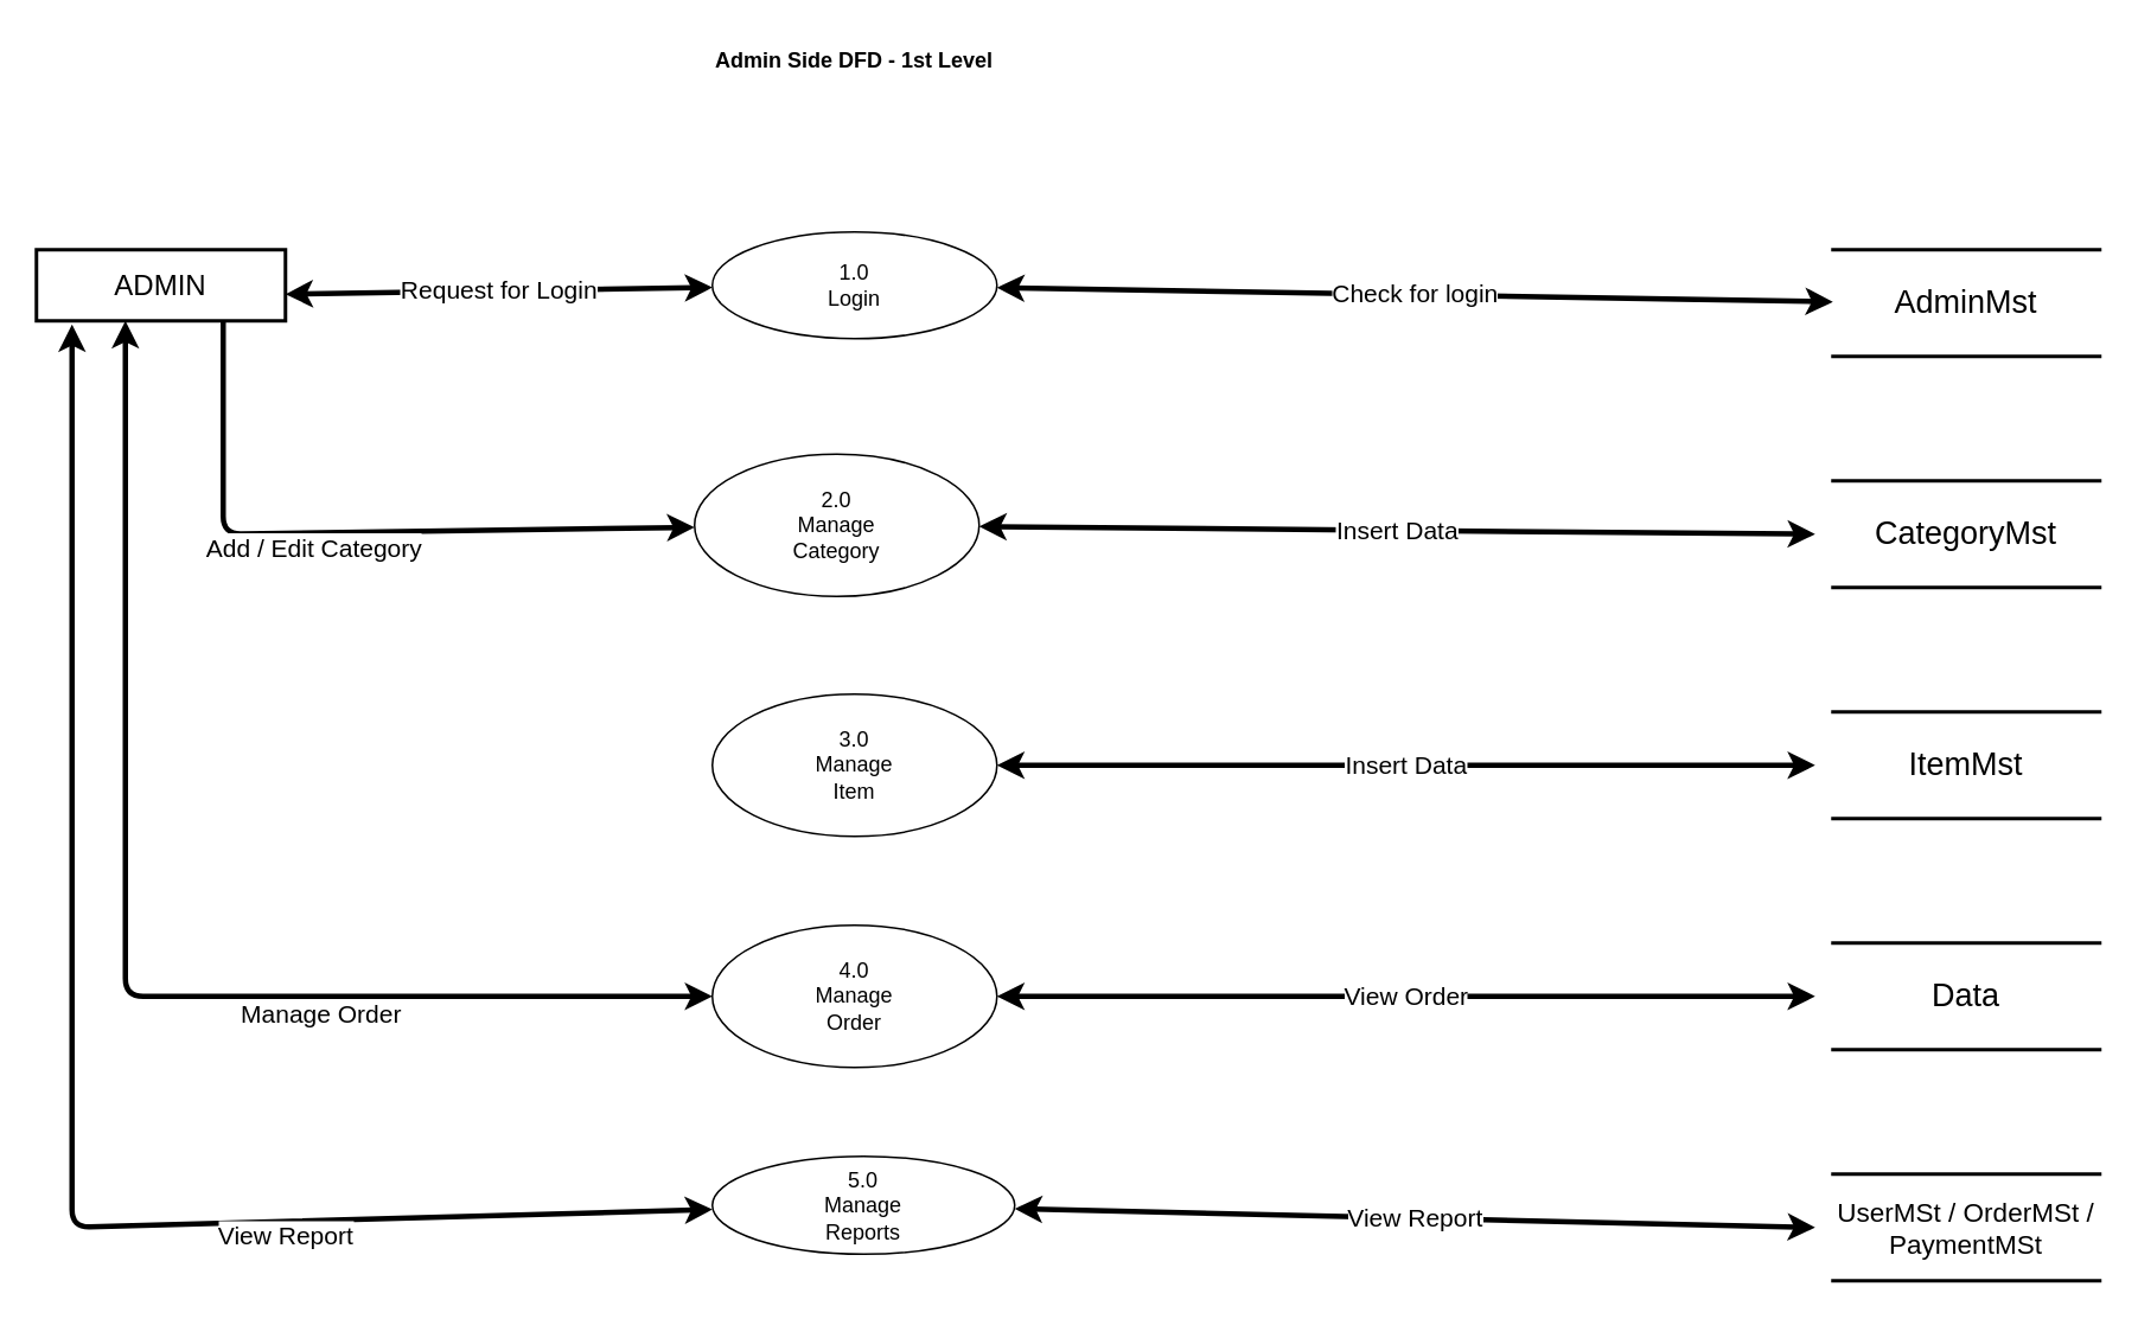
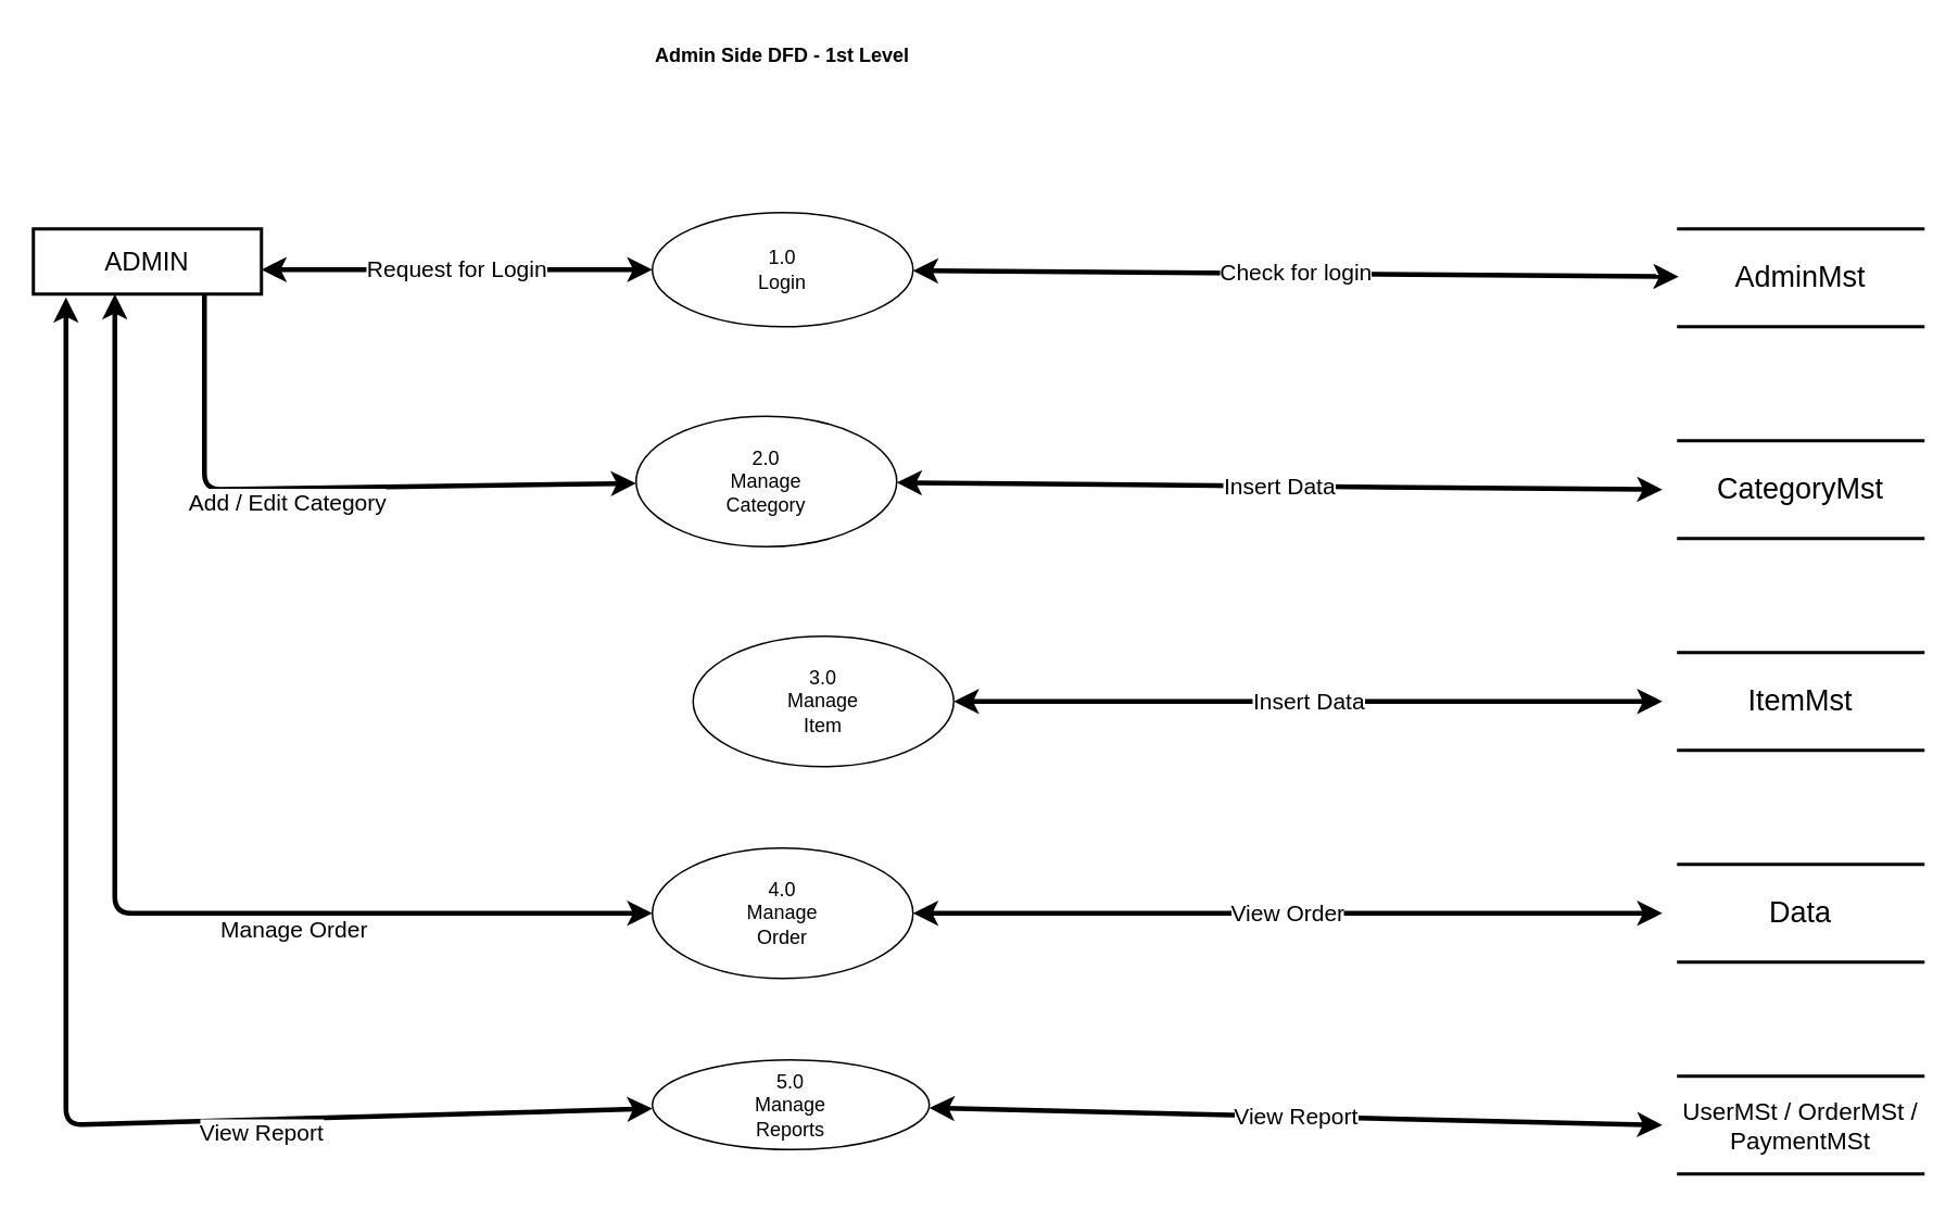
- <mxCell id="4" value="1.0&#10;Login" style="shape=ellipse;whiteSpace=wrap;html=1;" parent="1" vertex="1"><mxGeometry x="400" y="130" width="160" height="60" as="geometry" /></mxCell>
+ <mxCell id="4" value="1.0&#10;Login" style="shape=ellipse;whiteSpace=wrap;html=1;" parent="1" vertex="1"><mxGeometry x="400" y="130" width="160" height="70" as="geometry" /></mxCell>
- <mxCell id="6" value="3.0&#10;Manage&#10;Item" style="shape=ellipse;whiteSpace=wrap;html=1;" parent="1" vertex="1"><mxGeometry x="400" y="390" width="160" height="80" as="geometry" /></mxCell>
+ <mxCell id="6" value="3.0&#10;Manage&#10;Item" style="shape=ellipse;whiteSpace=wrap;html=1;" parent="1" vertex="1"><mxGeometry x="425" y="390" width="160" height="80" as="geometry" /></mxCell>
